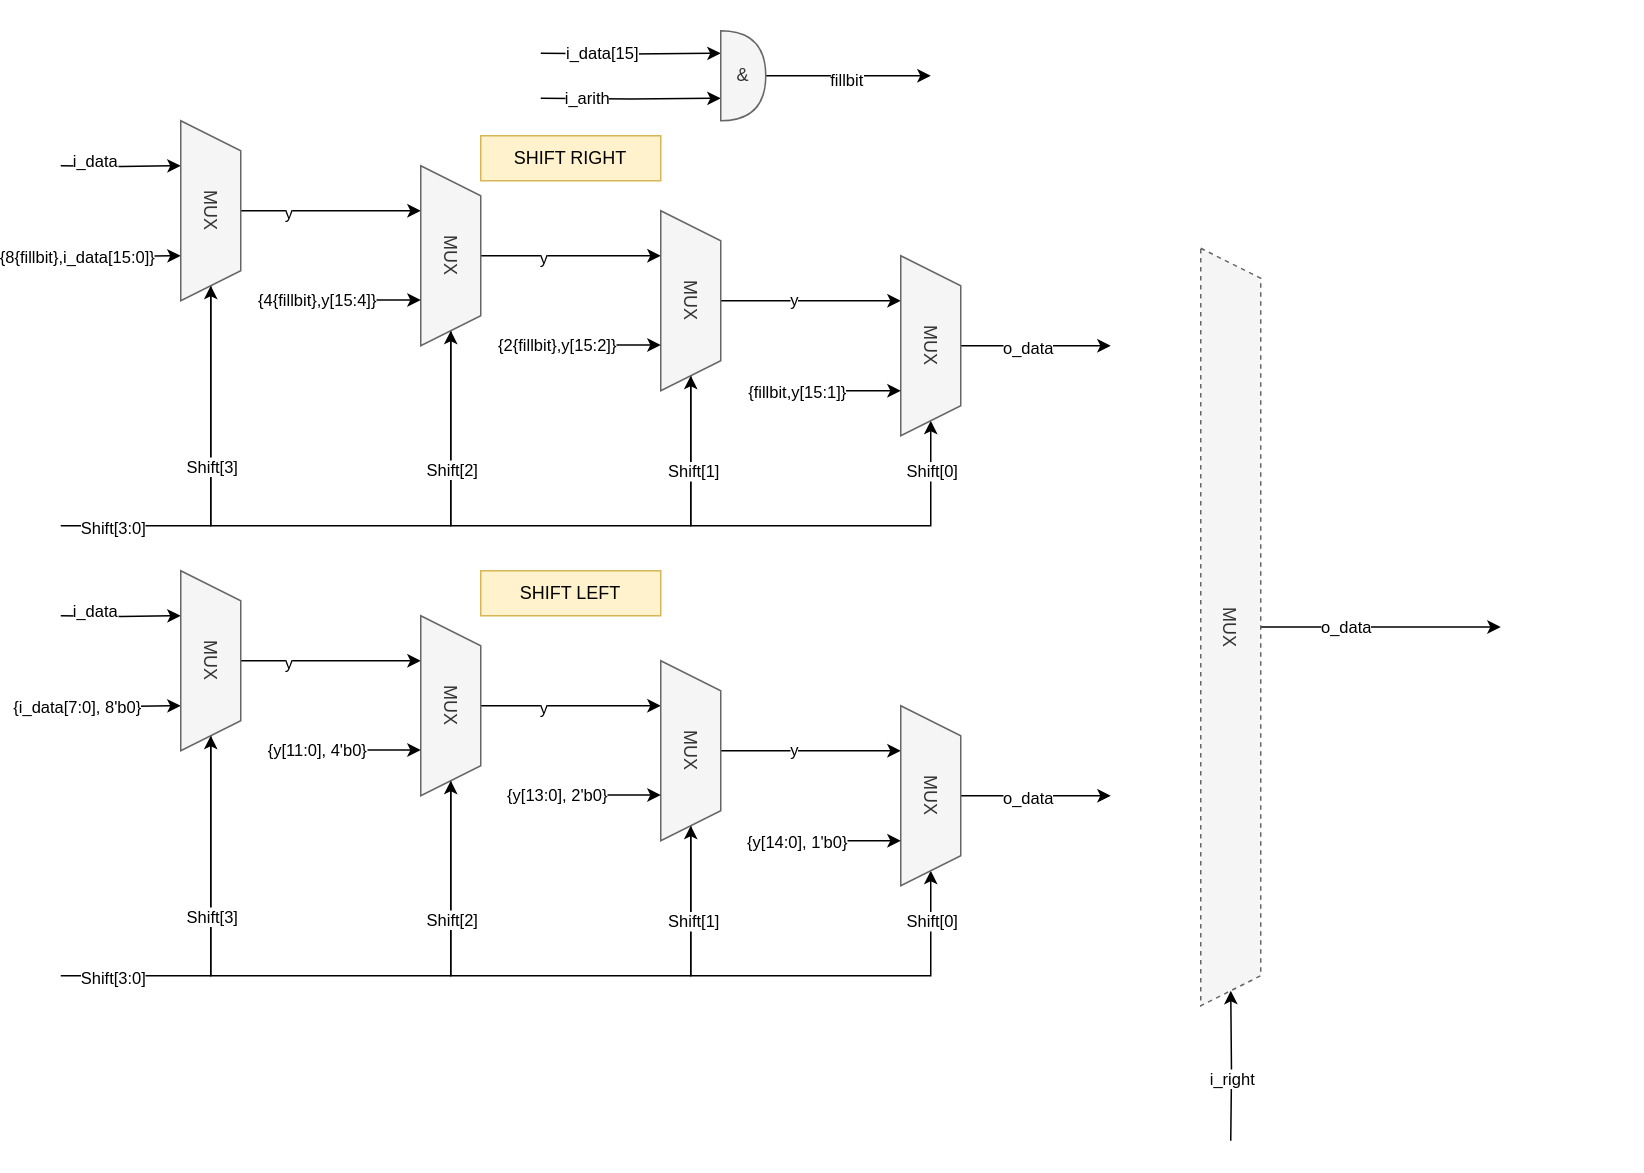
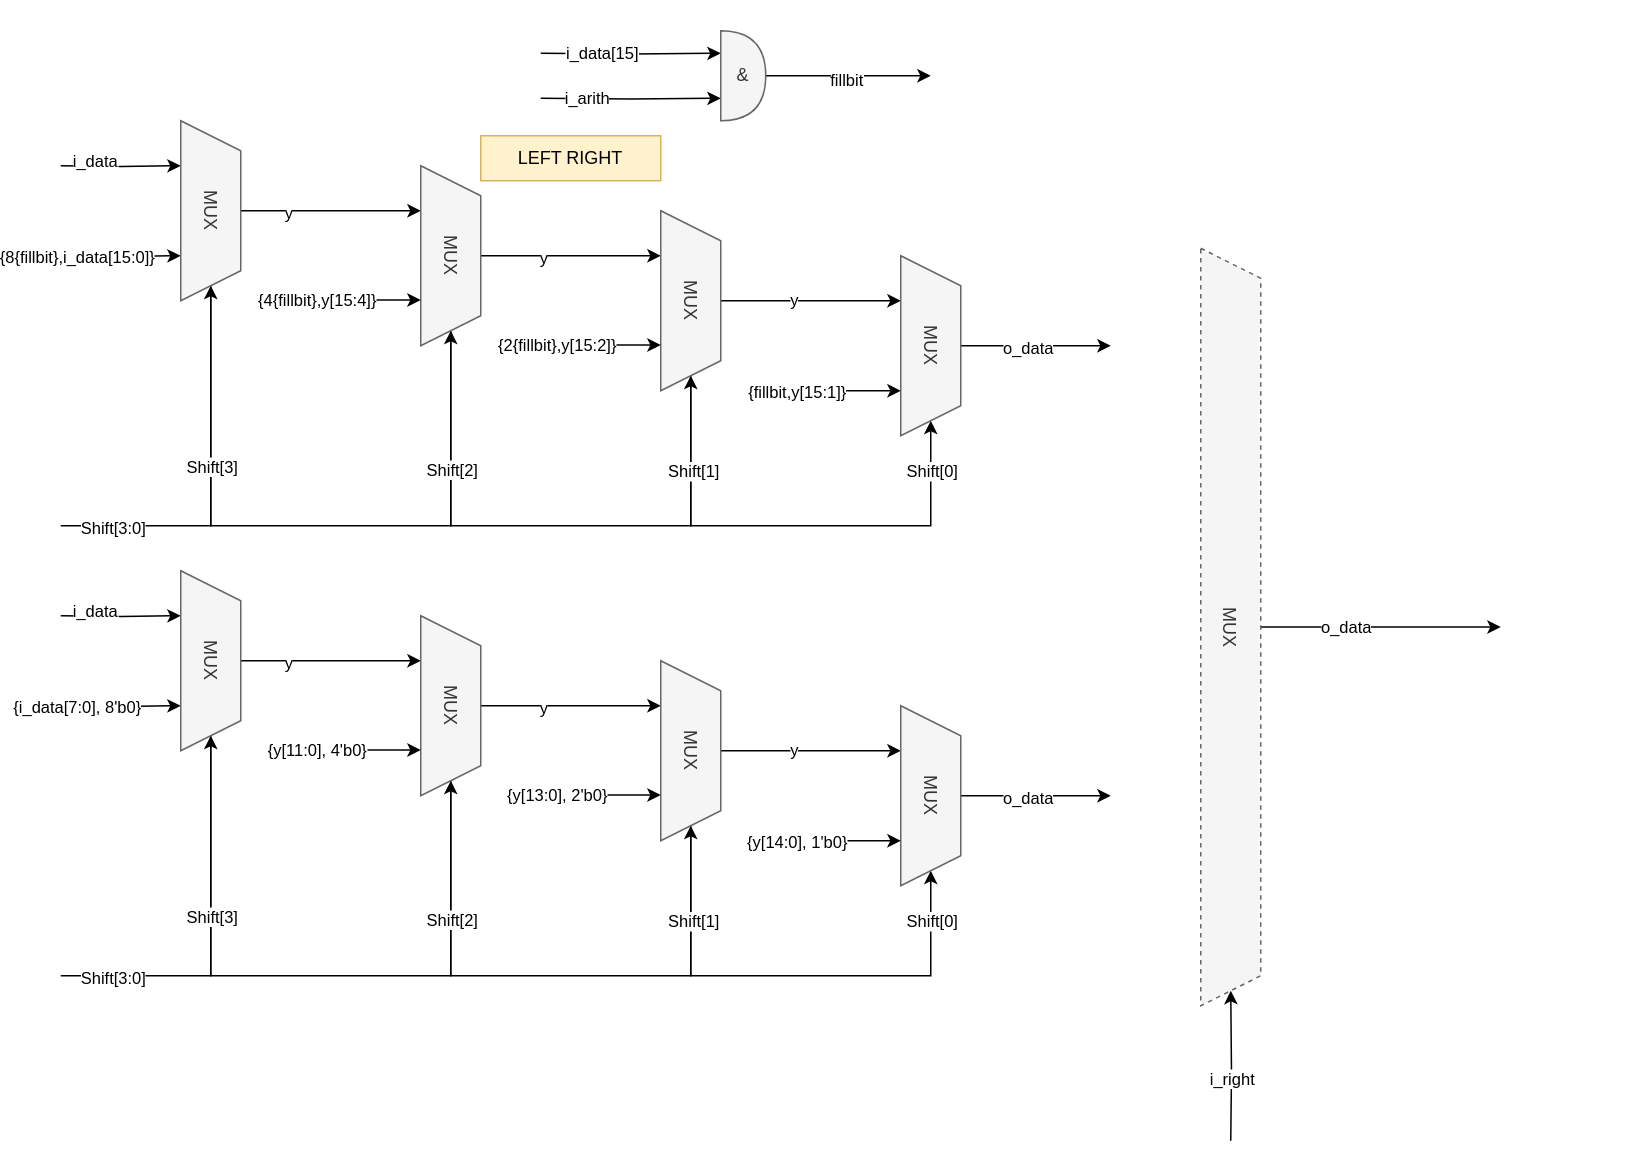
- <mxCell id="72" value="SHIFT RIGHT" style="text;html=1;align=center;verticalAlign=middle;whiteSpace=wrap;rounded=0;fillColor=#fff2cc;strokeColor=#d6b656;" vertex="1" parent="1"><mxGeometry x="300" y="90" width="120" height="30" as="geometry" /></mxCell>
+ <mxCell id="72" value="LEFT RIGHT" style="text;html=1;align=center;verticalAlign=middle;whiteSpace=wrap;rounded=0;fillColor=#fff2cc;strokeColor=#d6b656;" vertex="1" parent="1"><mxGeometry x="300" y="90" width="120" height="30" as="geometry" /></mxCell>
- <mxCell id="71" value="SHIFT LEFT" style="text;html=1;align=center;verticalAlign=middle;whiteSpace=wrap;rounded=0;fillColor=#fff2cc;strokeColor=#d6b656;" vertex="1" parent="1"><mxGeometry x="300" y="380" width="120" height="30" as="geometry" /></mxCell>
